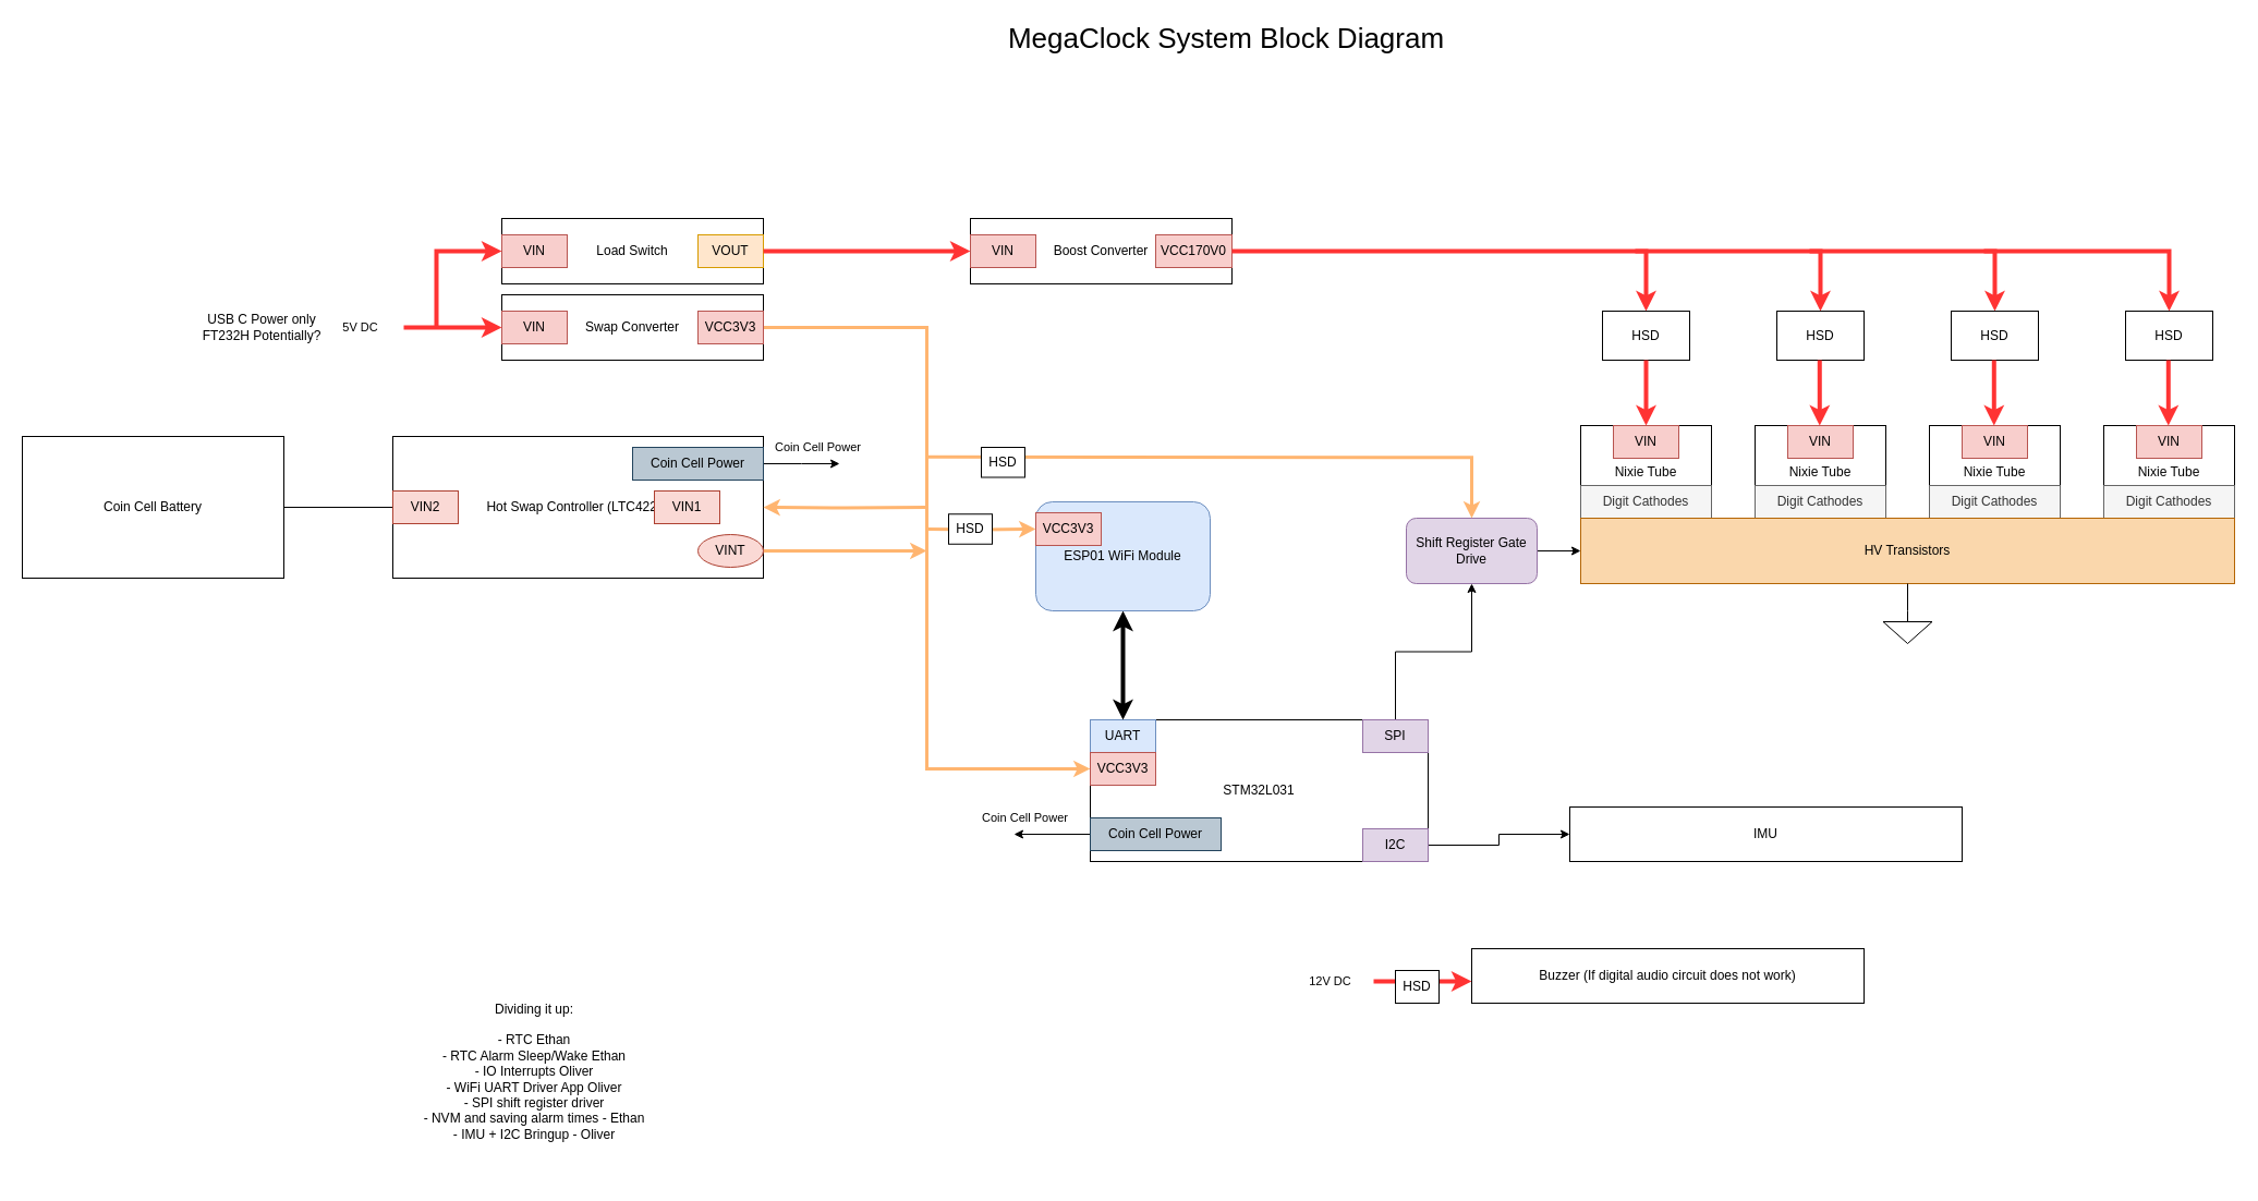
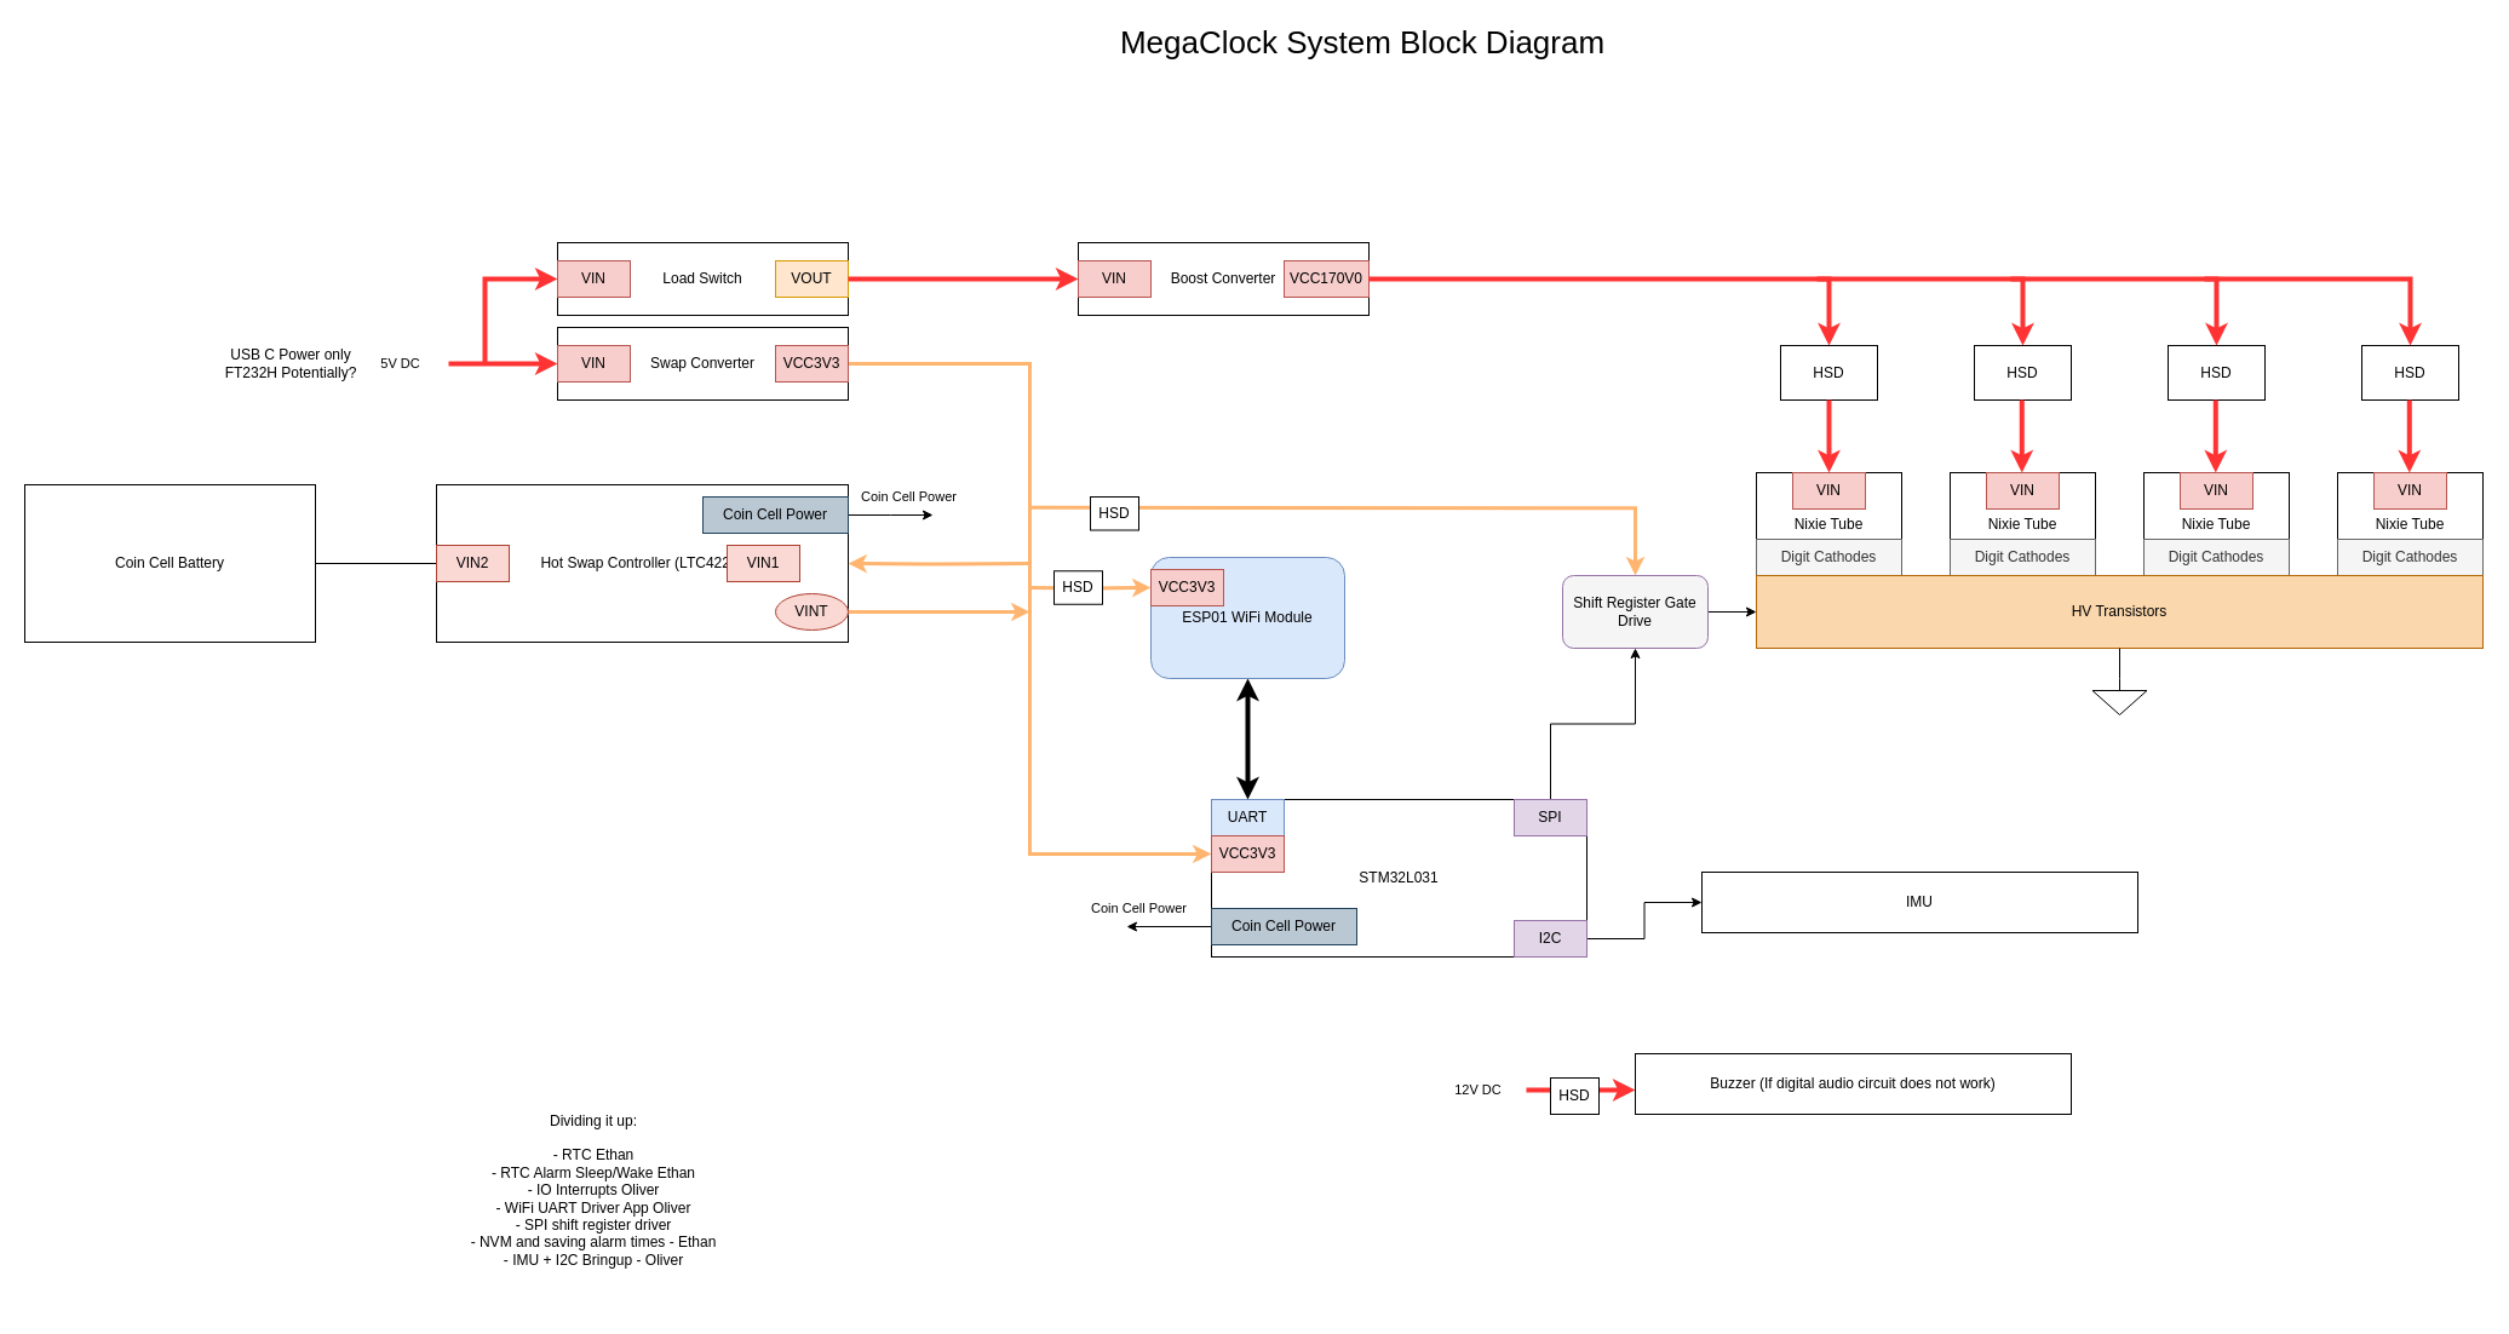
- <mxCell id="52" value="Shift Register Gate Drive" style="rounded=1;whiteSpace=wrap;html=1;fillColor=#e1d5e7;strokeColor=#9673a6;" parent="1" vertex="1"><mxGeometry x="1290" y="475" width="120" height="60" as="geometry" /></mxCell>
+ <mxCell id="52" value="Shift Register Gate Drive" style="rounded=1;whiteSpace=wrap;html=1;fillColor=#f5f5f5;strokeColor=#9673a6;" parent="1" vertex="1"><mxGeometry x="1290" y="475" width="120" height="60" as="geometry" /></mxCell>
- <mxCell id="74" value="IMU" style="rounded=0;whiteSpace=wrap;html=1;" vertex="1" parent="1"><mxGeometry x="1440" y="740" width="360" height="50" as="geometry" /></mxCell>
+ <mxCell id="74" value="IMU" style="rounded=0;whiteSpace=wrap;html=1;" vertex="1" parent="1"><mxGeometry x="1405" y="720" width="360" height="50" as="geometry" /></mxCell>
